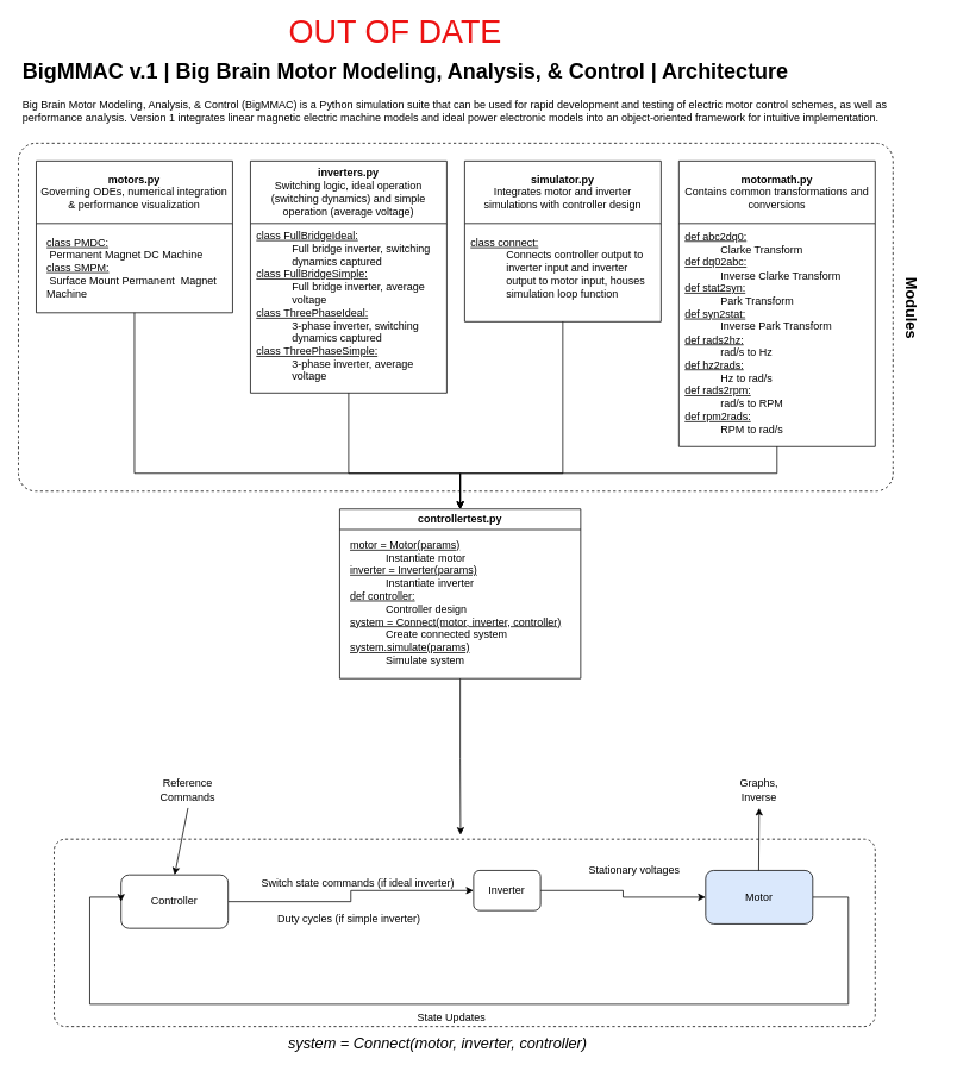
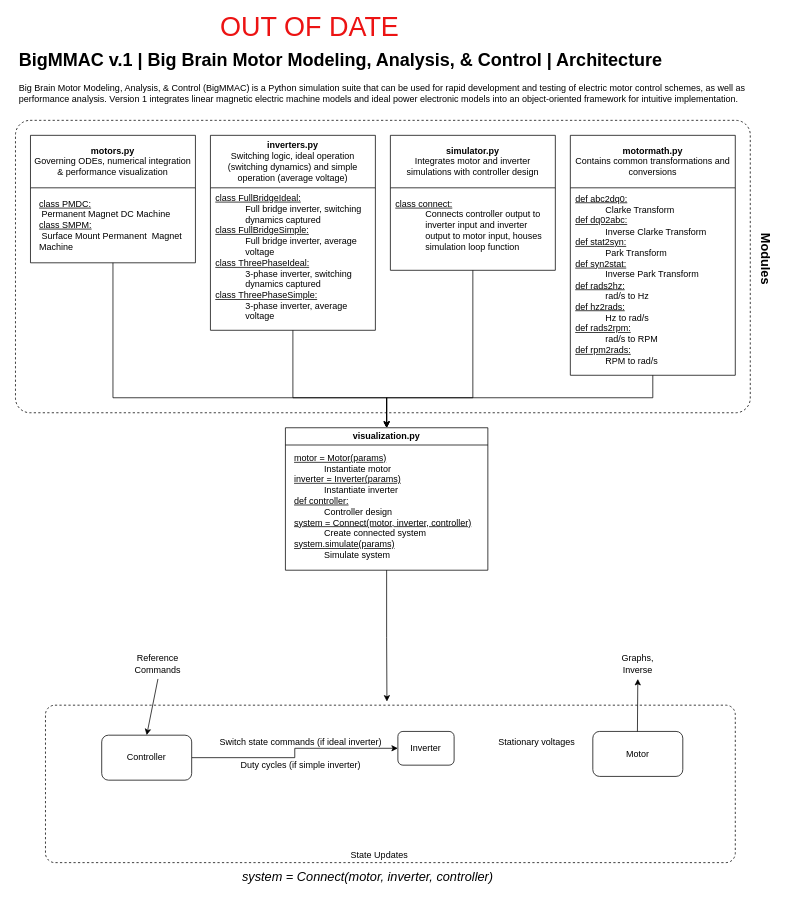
- <mxCell id="36" value="&lt;font color=&quot;#ec1313&quot; style=&quot;font-size: 36px;&quot;&gt;OUT OF DATE&lt;/font&gt;" style="text;html=1;strokeColor=none;fillColor=none;align=center;verticalAlign=middle;whiteSpace=wrap;rounded=0;" vertex="1" parent="1"><mxGeometry x="300" y="20" width="285" height="30" as="geometry" /></mxCell>
+ <mxCell id="36" value="&lt;font color=&quot;#ec1313&quot; style=&quot;font-size: 36px;&quot;&gt;OUT OF DATE&lt;/font&gt;" style="text;html=1;strokeColor=none;fillColor=none;align=center;verticalAlign=middle;whiteSpace=wrap;rounded=0;" vertex="1" parent="1"><mxGeometry x="270" y="20" width="285" height="30" as="geometry" /></mxCell>
- <mxCell id="15" value="controllertest.py" style="swimlane;whiteSpace=wrap;html=1;" parent="1" vertex="1"><mxGeometry x="380" y="570" width="270" height="190" as="geometry" /></mxCell>
+ <mxCell id="15" value="visualization.py" style="swimlane;whiteSpace=wrap;html=1;" parent="1" vertex="1"><mxGeometry x="380" y="570" width="270" height="190" as="geometry" /></mxCell>
- <mxCell id="27" value="Stationary voltages" style="text;html=1;align=center;verticalAlign=middle;resizable=0;points=[];autosize=1;strokeColor=none;fillColor=none;" parent="1" vertex="1"><mxGeometry x="645" y="960" width="130" height="30" as="geometry" /></mxCell>
+ <mxCell id="27" value="Stationary voltages" style="text;html=1;align=center;verticalAlign=middle;resizable=0;points=[];autosize=1;strokeColor=none;fillColor=none;" parent="1" vertex="1"><mxGeometry x="650" y="975" width="130" height="30" as="geometry" /></mxCell>
- <mxCell id="21" style="edgeStyle=orthogonalEdgeStyle;rounded=0;orthogonalLoop=1;jettySize=auto;html=1;exitX=1;exitY=0.5;exitDx=0;exitDy=0;entryX=0;entryY=0.5;entryDx=0;entryDy=0;" parent="1" source="22" target="26" edge="1"><mxGeometry relative="1" as="geometry" /></mxCell>
- <mxCell id="26" value="Motor" style="rounded=1;whiteSpace=wrap;html=1;fillColor=#dae8fc;" parent="1" vertex="1"><mxGeometry x="790" y="975" width="120" height="60" as="geometry" /></mxCell>
+ <mxCell id="26" value="Motor" style="rounded=1;whiteSpace=wrap;html=1;" parent="1" vertex="1"><mxGeometry x="790" y="975" width="120" height="60" as="geometry" /></mxCell>
- <mxCell id="24" value="Duty cycles (if simple inverter)" style="text;html=1;align=center;verticalAlign=middle;resizable=0;points=[];autosize=1;strokeColor=none;fillColor=none;" parent="1" vertex="1"><mxGeometry x="300" y="1015" width="180" height="30" as="geometry" /></mxCell>
+ <mxCell id="24" value="Duty cycles (if simple inverter)" style="text;html=1;align=center;verticalAlign=middle;resizable=0;points=[];autosize=1;strokeColor=none;fillColor=none;" parent="1" vertex="1"><mxGeometry x="310" y="1005" width="180" height="30" as="geometry" /></mxCell>
- <mxCell id="25" style="edgeStyle=orthogonalEdgeStyle;rounded=0;orthogonalLoop=1;jettySize=auto;html=1;exitX=1;exitY=0.5;exitDx=0;exitDy=0;entryX=0;entryY=0.5;entryDx=0;entryDy=0;" parent="1" source="26" target="20" edge="1"><mxGeometry relative="1" as="geometry"><Array as="points"><mxPoint x="950" y="1005" /><mxPoint x="950" y="1125" /><mxPoint x="100" y="1125" /><mxPoint x="100" y="1005" /></Array></mxGeometry></mxCell>
